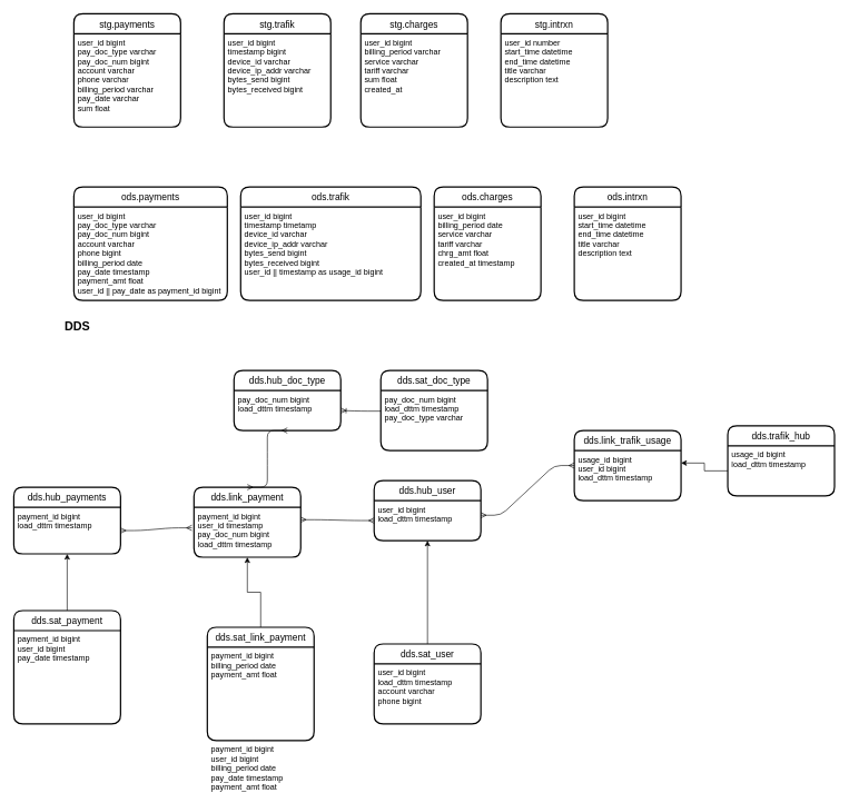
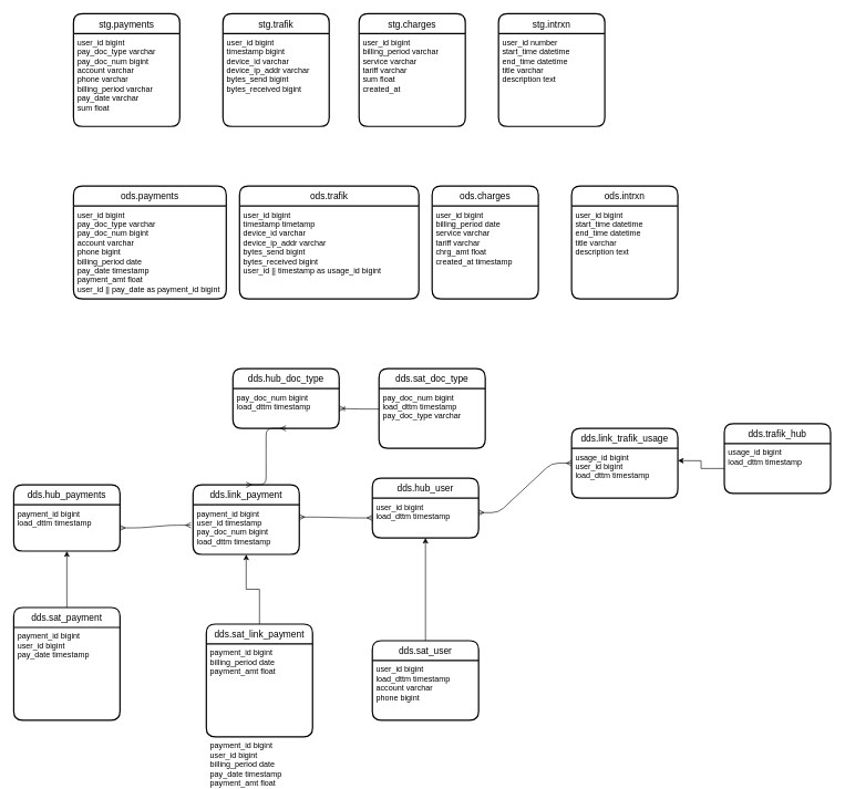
- <mxCell id="18" value="&lt;span style=&quot;font-size: 18px&quot;&gt;&lt;b&gt;DDS&lt;/b&gt;&lt;/span&gt;" style="text;html=1;align=center;verticalAlign=middle;resizable=0;points=[];autosize=1;" vertex="1" parent="1"><mxGeometry x="90" y="480" width="50" height="20" as="geometry" /></mxCell>
